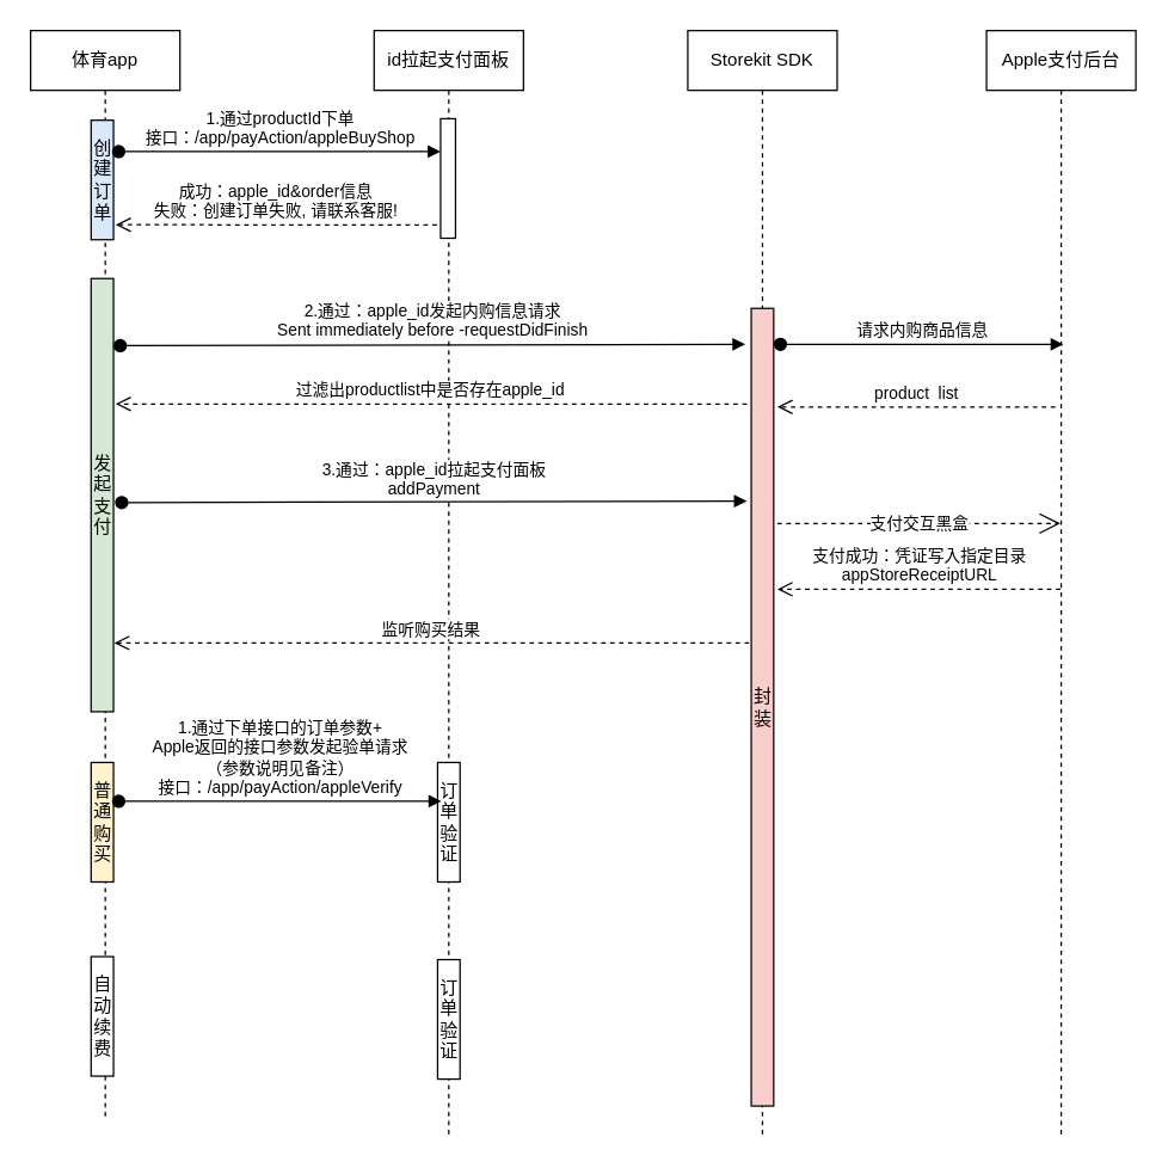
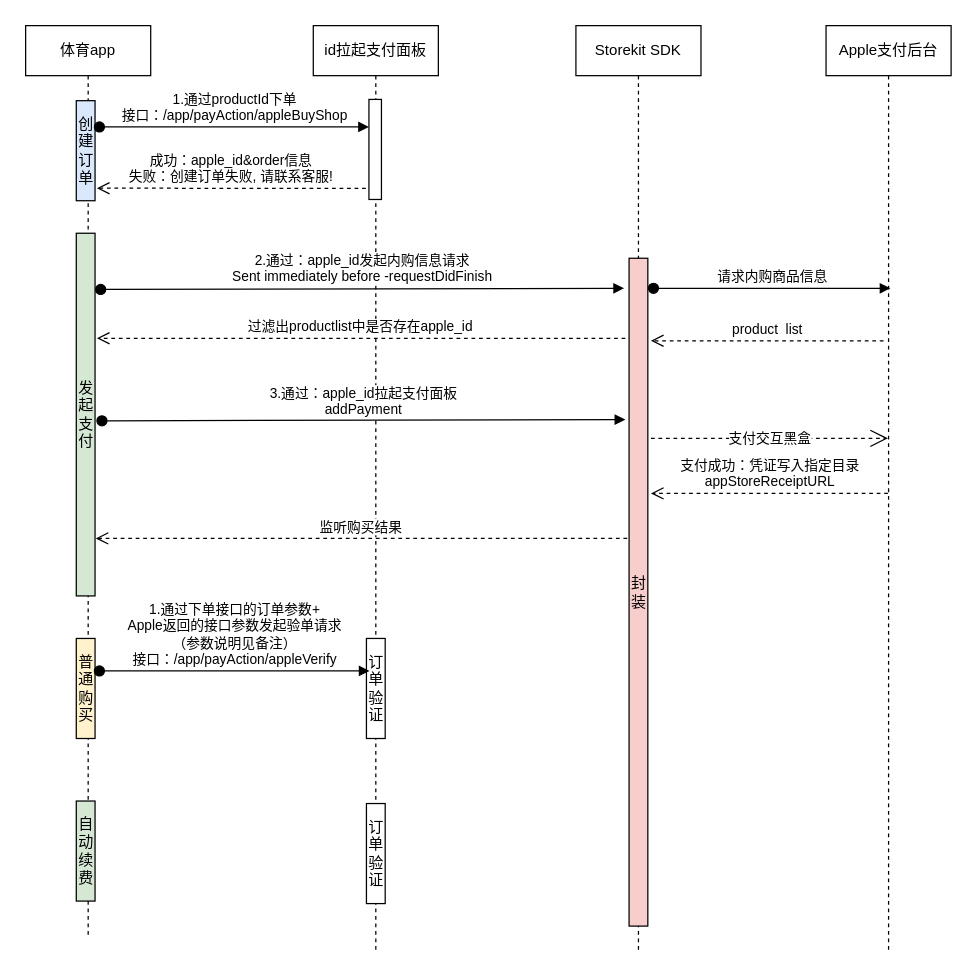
- <mxCell id="6" value="自&lt;br&gt;动&lt;br&gt;续&lt;br&gt;费" style="html=1;points=[[0,0,0,0,5],[0,1,0,0,-5],[1,0,0,0,5],[1,1,0,0,-5]];perimeter=orthogonalPerimeter;outlineConnect=0;targetShapes=umlLifeline;portConstraint=eastwest;newEdgeStyle={&quot;curved&quot;:0,&quot;rounded&quot;:0};" vertex="1" parent="2"><mxGeometry x="40.5" y="620" width="15" height="80" as="geometry" /></mxCell>
+ <mxCell id="6" value="自&lt;br&gt;动&lt;br&gt;续&lt;br&gt;费" style="html=1;points=[[0,0,0,0,5],[0,1,0,0,-5],[1,0,0,0,5],[1,1,0,0,-5]];perimeter=orthogonalPerimeter;outlineConnect=0;targetShapes=umlLifeline;portConstraint=eastwest;newEdgeStyle={&quot;curved&quot;:0,&quot;rounded&quot;:0};fillColor=#d5e8d4;" vertex="1" parent="2"><mxGeometry x="40.5" y="620" width="15" height="80" as="geometry" /></mxCell>
